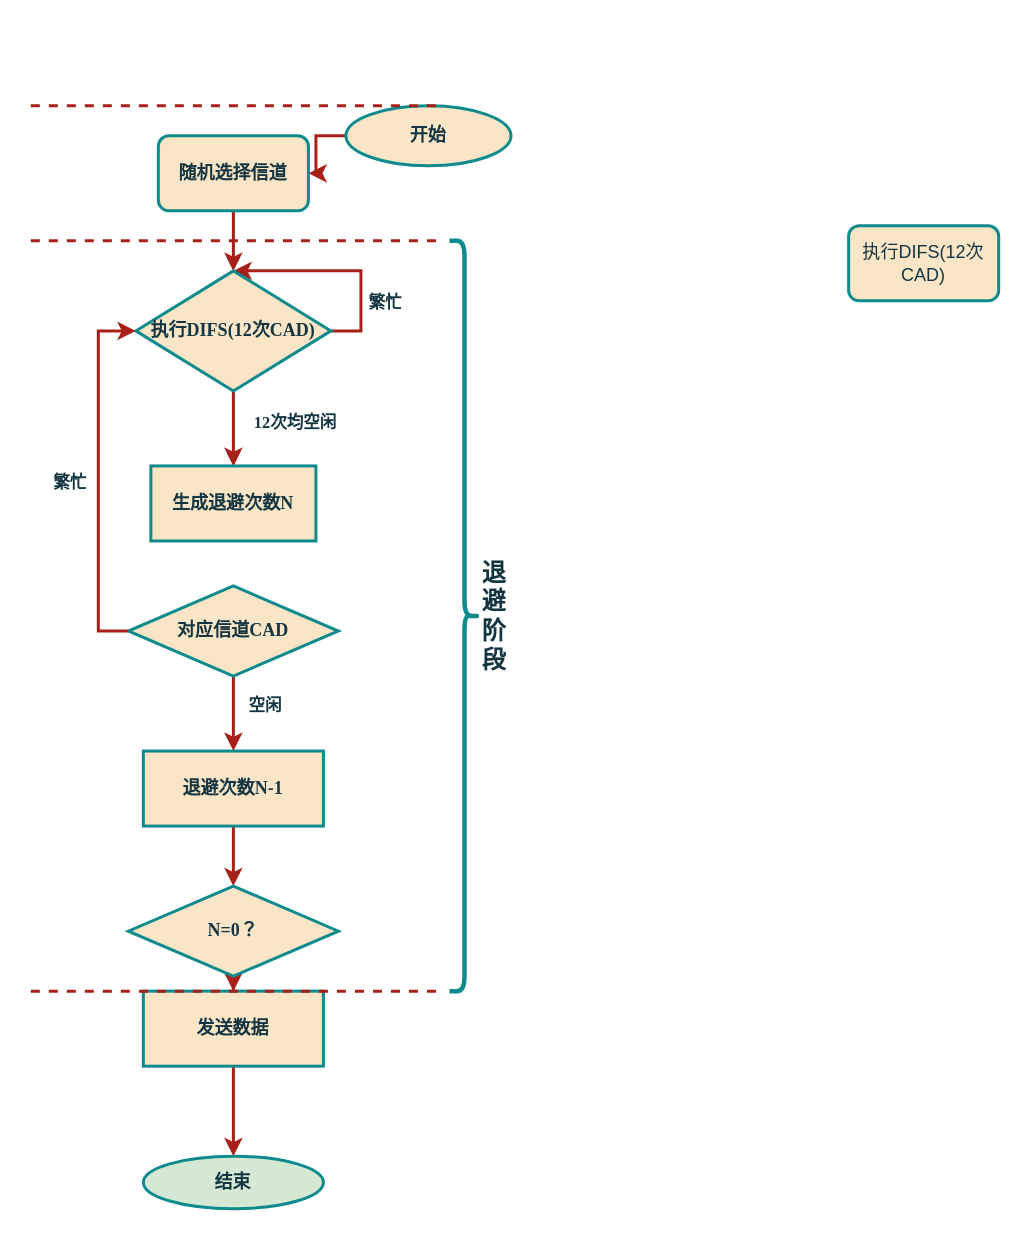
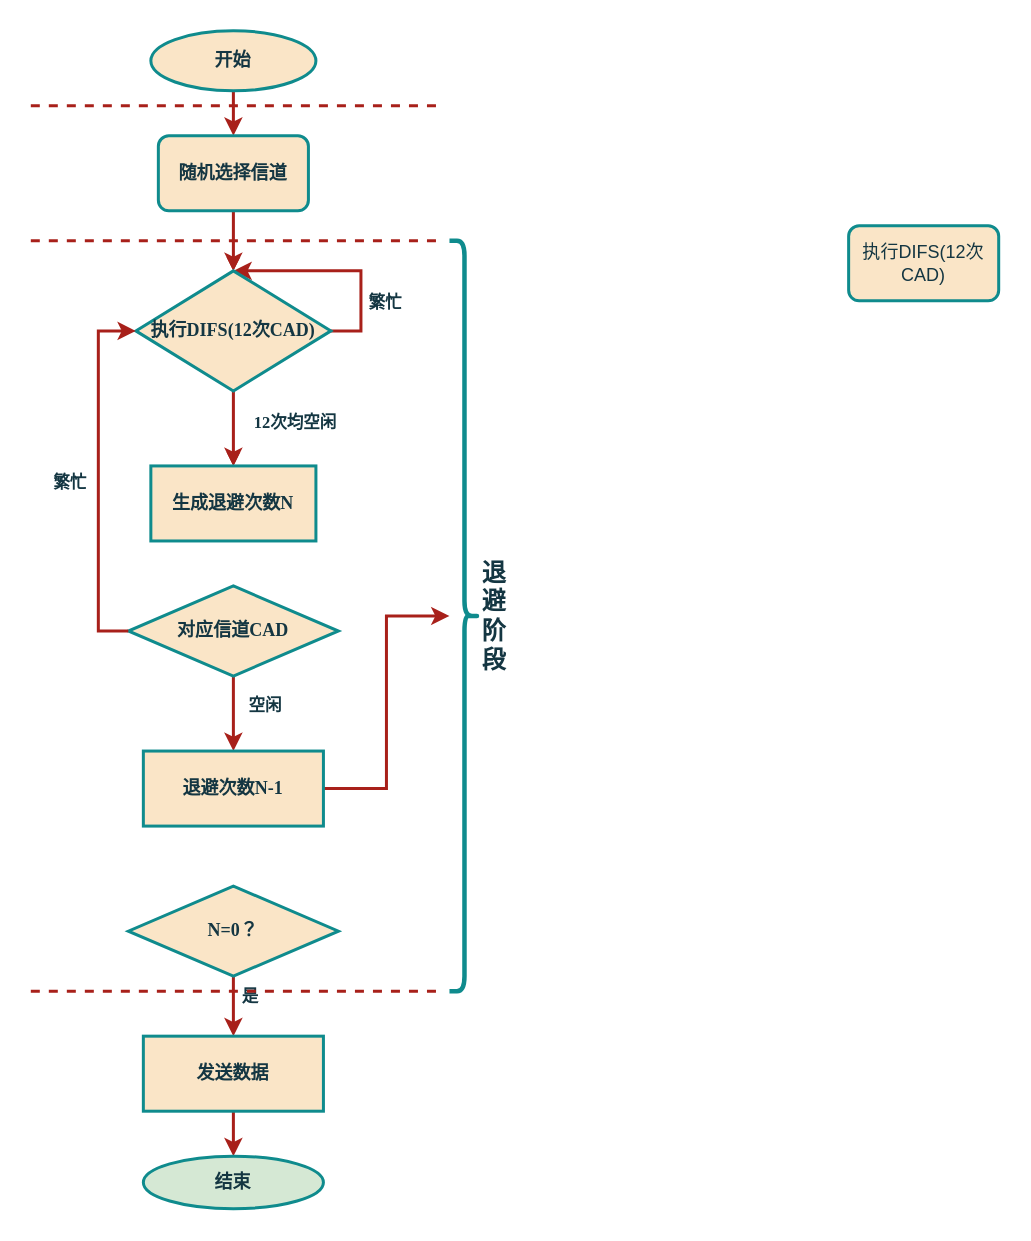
- <mxCell id="3" value="开始" style="strokeWidth=2;html=1;shape=mxgraph.flowchart.start_1;whiteSpace=wrap;labelBackgroundColor=none;fillColor=#FAE5C7;strokeColor=#0F8B8D;fontColor=#143642;fontStyle=1;fontFamily=Times New Roman;" vertex="1" parent="1"><mxGeometry x="230" y="70" width="110" height="40" as="geometry" /></mxCell>
+ <mxCell id="3" value="开始" style="strokeWidth=2;html=1;shape=mxgraph.flowchart.start_1;whiteSpace=wrap;labelBackgroundColor=none;fillColor=#FAE5C7;strokeColor=#0F8B8D;fontColor=#143642;fontStyle=1;fontFamily=Times New Roman;" vertex="1" parent="1"><mxGeometry x="100" y="20" width="110" height="40" as="geometry" /></mxCell>
- <mxCell id="19" value="" style="edgeStyle=orthogonalEdgeStyle;rounded=0;orthogonalLoop=1;jettySize=auto;html=1;labelBackgroundColor=none;strokeColor=#A8201A;fontColor=default;fontStyle=1;fontFamily=Times New Roman;strokeWidth=2;" edge="1" parent="1" source="20" target="23"><mxGeometry relative="1" as="geometry" /></mxCell>
+ <mxCell id="19" value="" style="edgeStyle=orthogonalEdgeStyle;rounded=0;orthogonalLoop=1;jettySize=auto;html=1;labelBackgroundColor=none;strokeColor=#A8201A;fontColor=default;fontStyle=1;fontFamily=Times New Roman;strokeWidth=2;" edge="1" parent="1" source="20" target="28"><mxGeometry relative="1" as="geometry" /></mxCell>
- <mxCell id="25" value="发送数据" style="whiteSpace=wrap;html=1;strokeWidth=2;labelBackgroundColor=none;fillColor=#FAE5C7;strokeColor=#0F8B8D;fontColor=#143642;fontStyle=1;fontFamily=Times New Roman;" vertex="1" parent="1"><mxGeometry x="95" y="660" width="120" height="50" as="geometry" /></mxCell>
+ <mxCell id="25" value="发送数据" style="whiteSpace=wrap;html=1;strokeWidth=2;labelBackgroundColor=none;fillColor=#FAE5C7;strokeColor=#0F8B8D;fontColor=#143642;fontStyle=1;fontFamily=Times New Roman;" vertex="1" parent="1"><mxGeometry x="95" y="690" width="120" height="50" as="geometry" /></mxCell>
